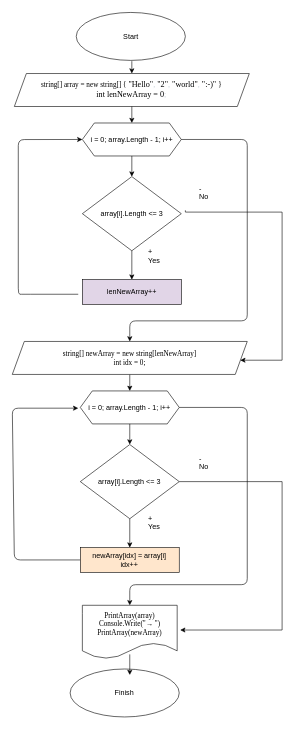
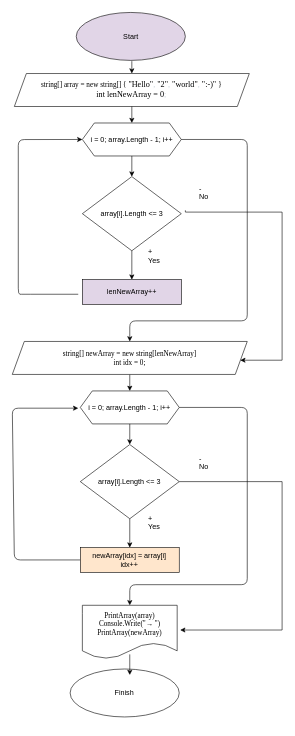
- <mxCell id="26" value="Start" style="ellipse;whiteSpace=wrap;html=1;" vertex="1" parent="2"><mxGeometry x="106.65" y="-40" width="182" height="80" as="geometry" /></mxCell>
+ <mxCell id="26" value="Start" style="ellipse;whiteSpace=wrap;html=1;fillColor=#e1d5e7;" vertex="1" parent="2"><mxGeometry x="106.65" y="-40" width="182" height="80" as="geometry" /></mxCell>
